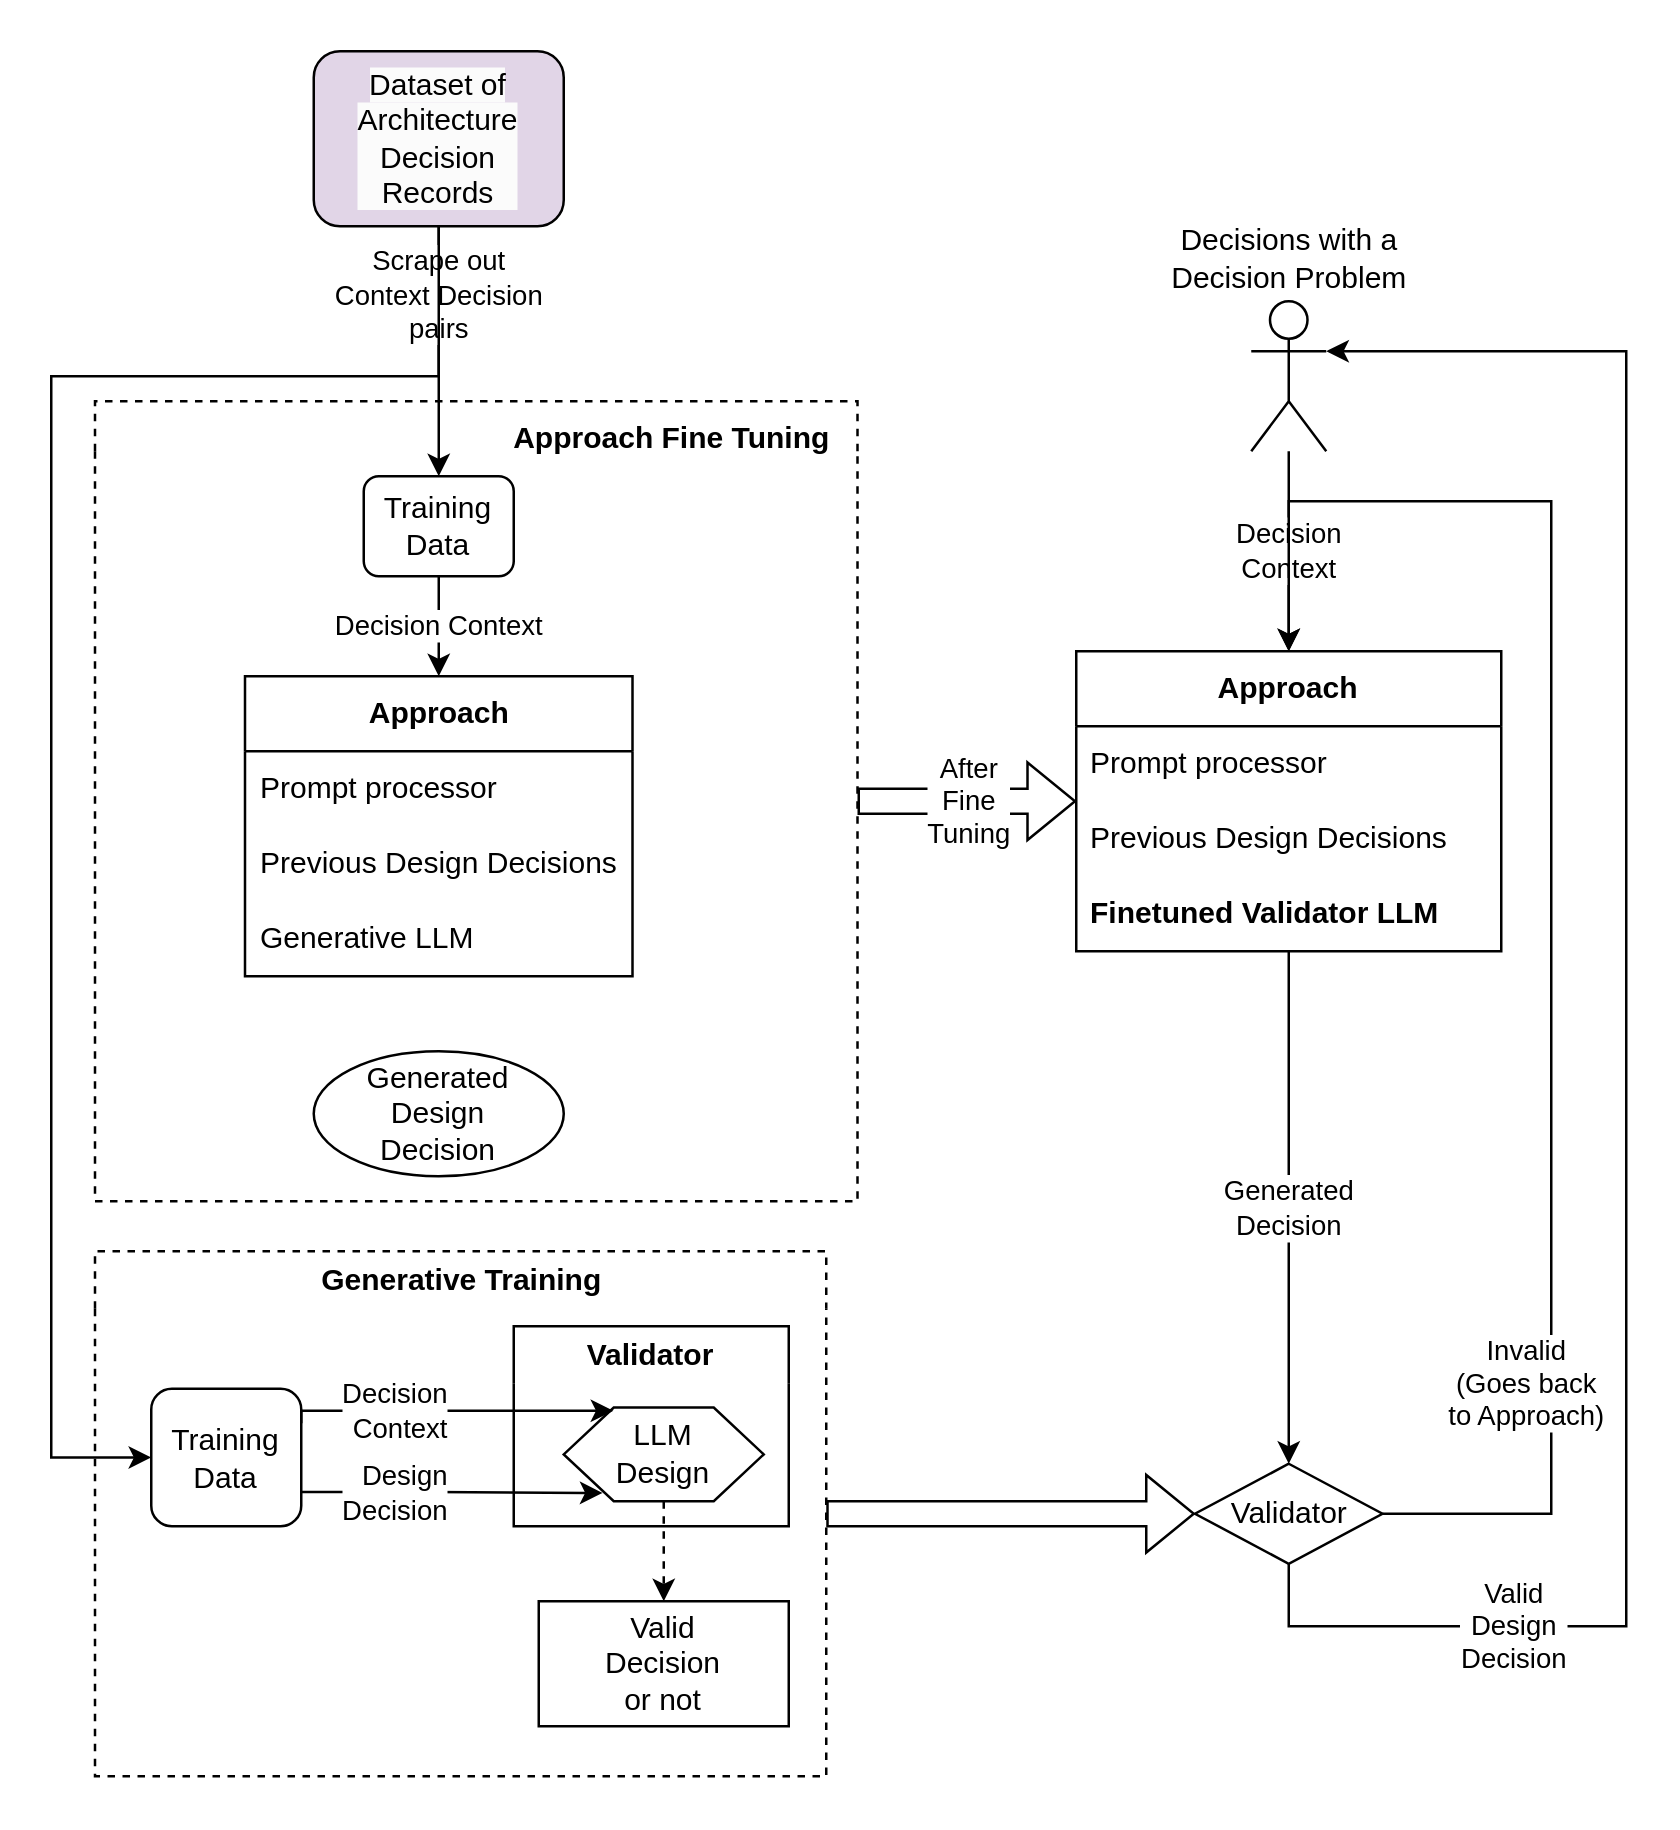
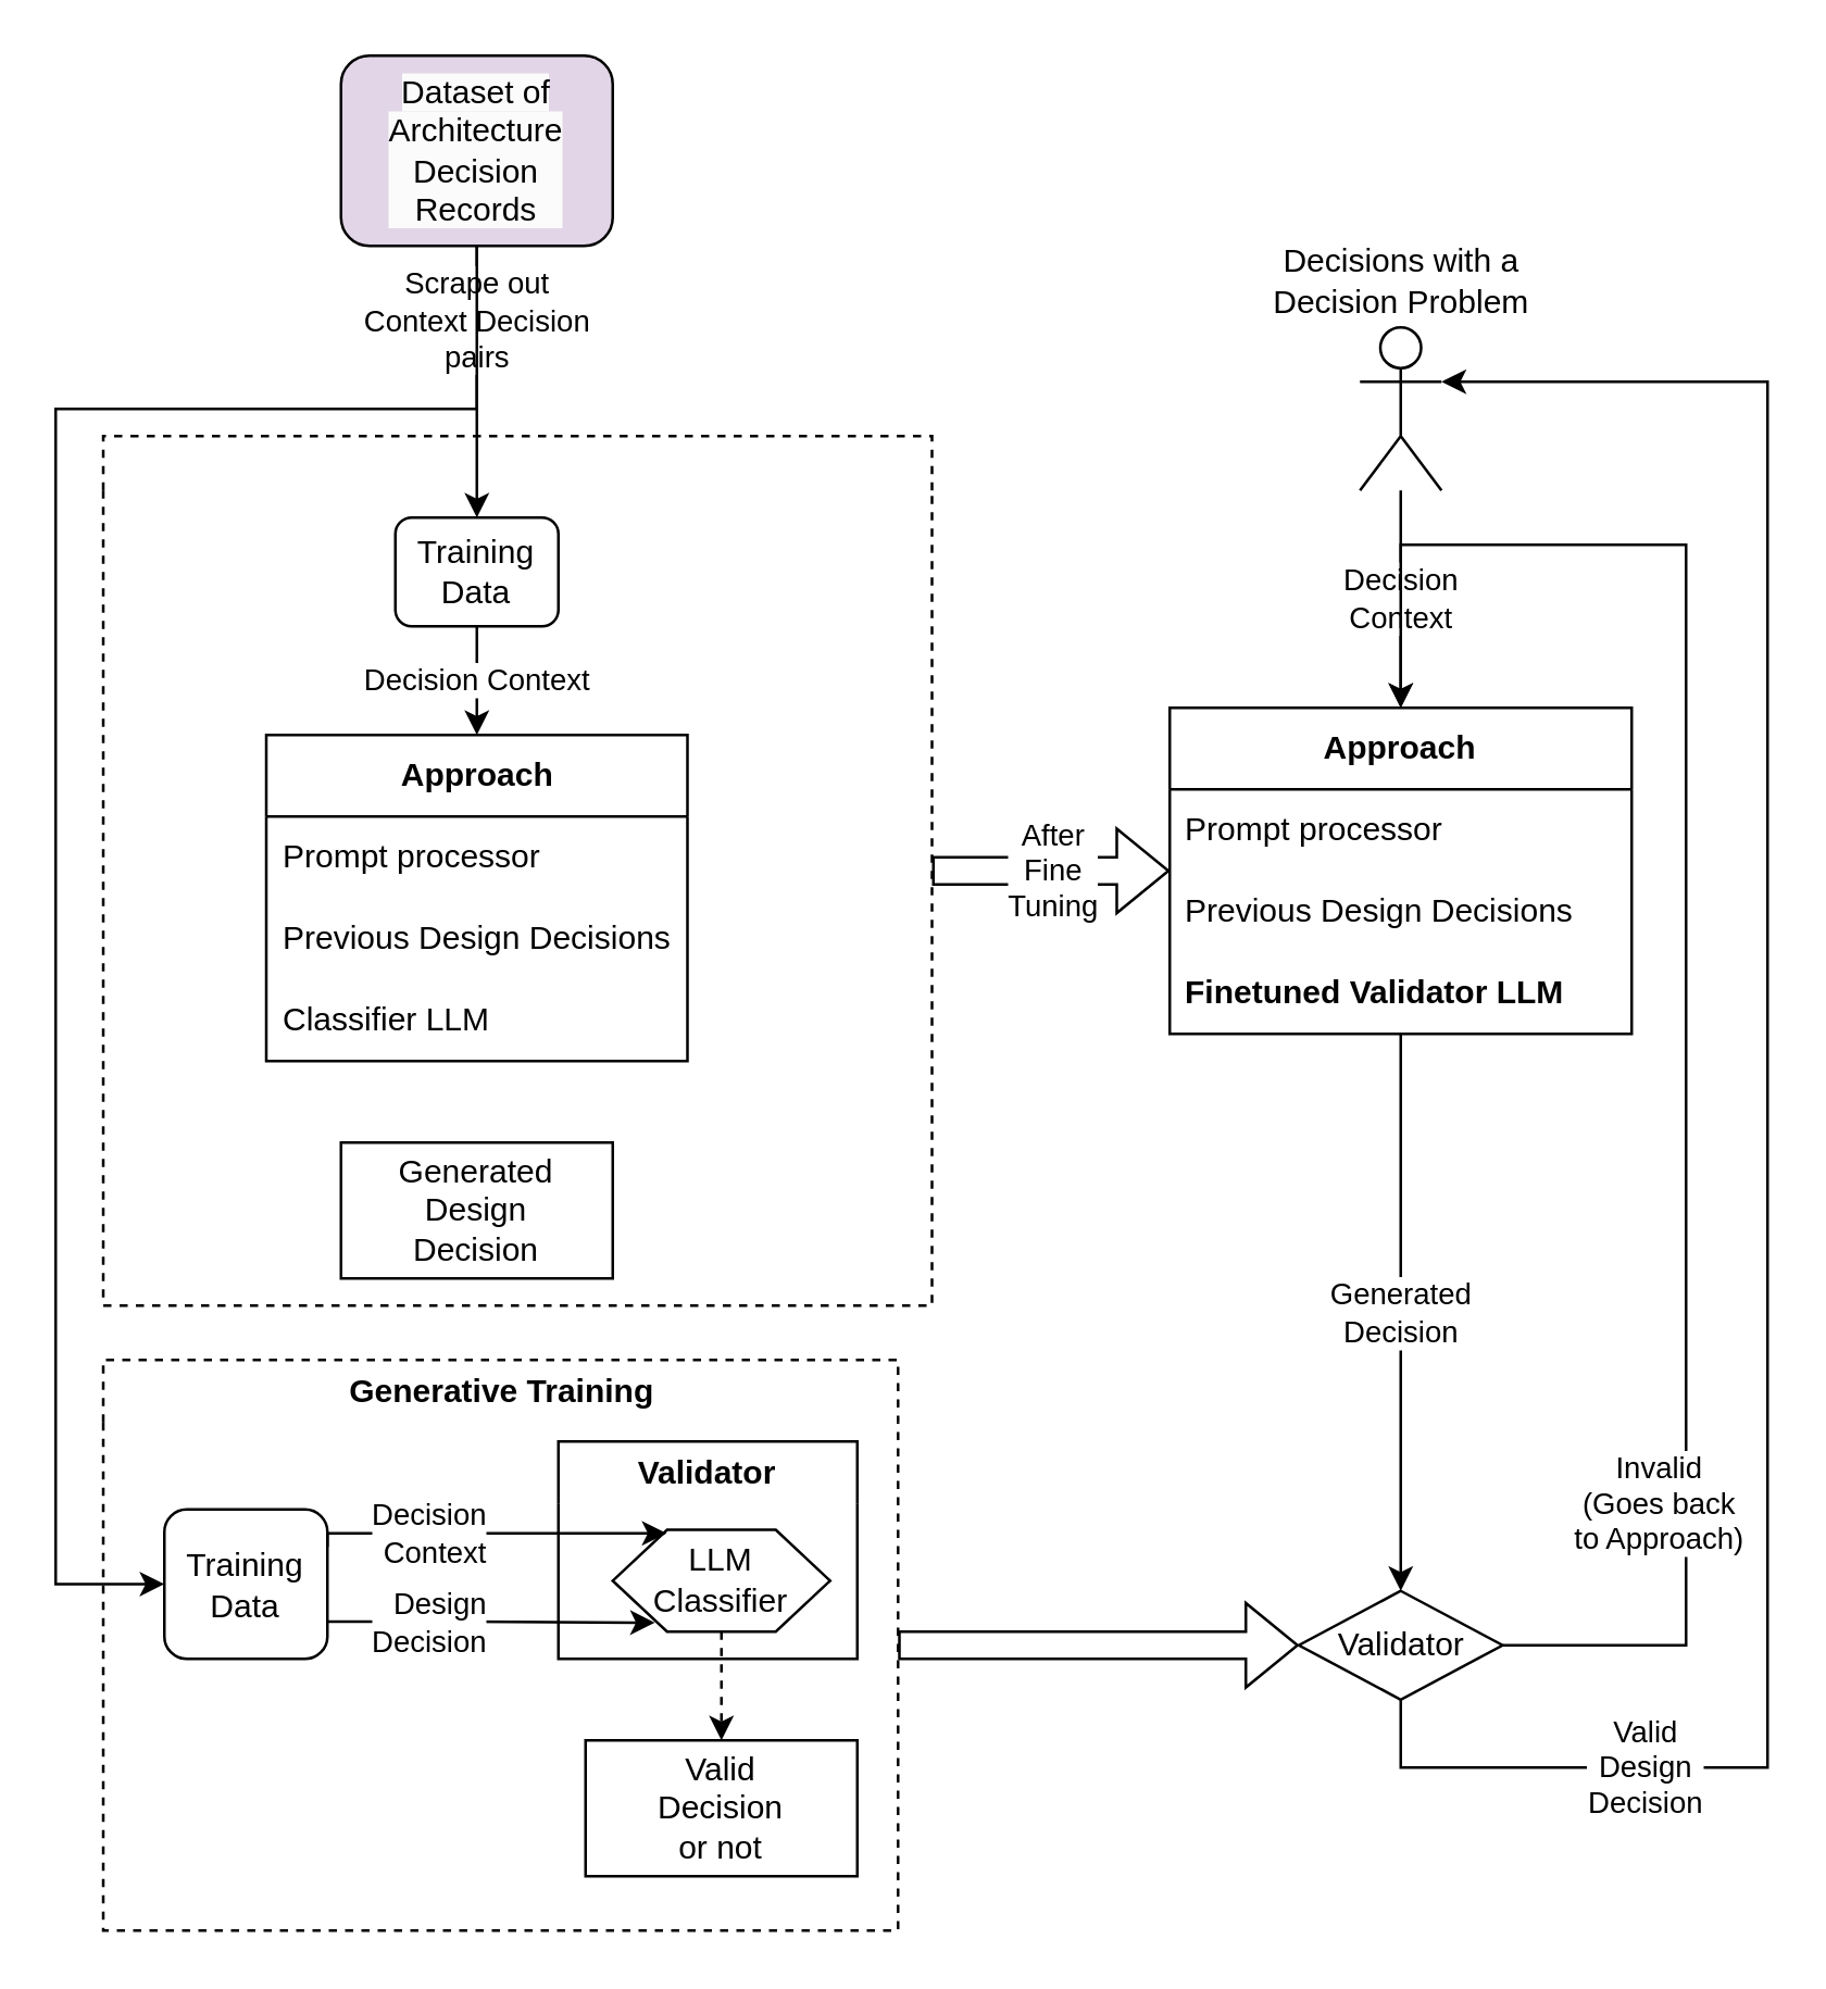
- <mxCell id="8" value="&lt;b&gt;Approach Fine Tuning&lt;/b&gt;" style="text;html=1;align=center;verticalAlign=middle;resizable=0;points=[];autosize=1;strokeColor=none;fillColor=none;" vertex="1" parent="7"><mxGeometry x="155" width="150" height="30" as="geometry" /></mxCell>
- <mxCell id="12" value="Generative LLM" style="text;strokeColor=none;fillColor=none;align=left;verticalAlign=middle;spacingLeft=4;spacingRight=4;overflow=hidden;points=[[0,0.5],[1,0.5]];portConstraint=eastwest;rotatable=0;whiteSpace=wrap;html=1;" vertex="1" parent="9"><mxGeometry y="90" width="155" height="30" as="geometry" /></mxCell>
+ <mxCell id="12" value="Classifier LLM" style="text;strokeColor=none;fillColor=none;align=left;verticalAlign=middle;spacingLeft=4;spacingRight=4;overflow=hidden;points=[[0,0.5],[1,0.5]];portConstraint=eastwest;rotatable=0;whiteSpace=wrap;html=1;" vertex="1" parent="9"><mxGeometry y="90" width="155" height="30" as="geometry" /></mxCell>
- <mxCell id="13" value="Generated&lt;div&gt;Design&lt;/div&gt;&lt;div&gt;Decision&lt;/div&gt;" style="ellipse;whiteSpace=wrap;html=1;" vertex="1" parent="7"><mxGeometry x="87.5" y="260" width="100" height="50" as="geometry" /></mxCell>
+ <mxCell id="13" value="Generated&lt;div&gt;Design&lt;/div&gt;&lt;div&gt;Decision&lt;/div&gt;" style="whiteSpace=wrap;html=1;rounded=0;" vertex="1" parent="7"><mxGeometry x="87.5" y="260" width="100" height="50" as="geometry" /></mxCell>
- <mxCell id="27" value="LLM&lt;div&gt;Design&lt;/div&gt;" style="shape=hexagon;perimeter=hexagonPerimeter2;whiteSpace=wrap;html=1;fixedSize=1;" vertex="1" parent="26"><mxGeometry x="20" y="32.5" width="80" height="37.5" as="geometry" /></mxCell>
+ <mxCell id="27" value="LLM&lt;div&gt;Classifier&lt;/div&gt;" style="shape=hexagon;perimeter=hexagonPerimeter2;whiteSpace=wrap;html=1;fixedSize=1;" vertex="1" parent="26"><mxGeometry x="20" y="32.5" width="80" height="37.5" as="geometry" /></mxCell>
